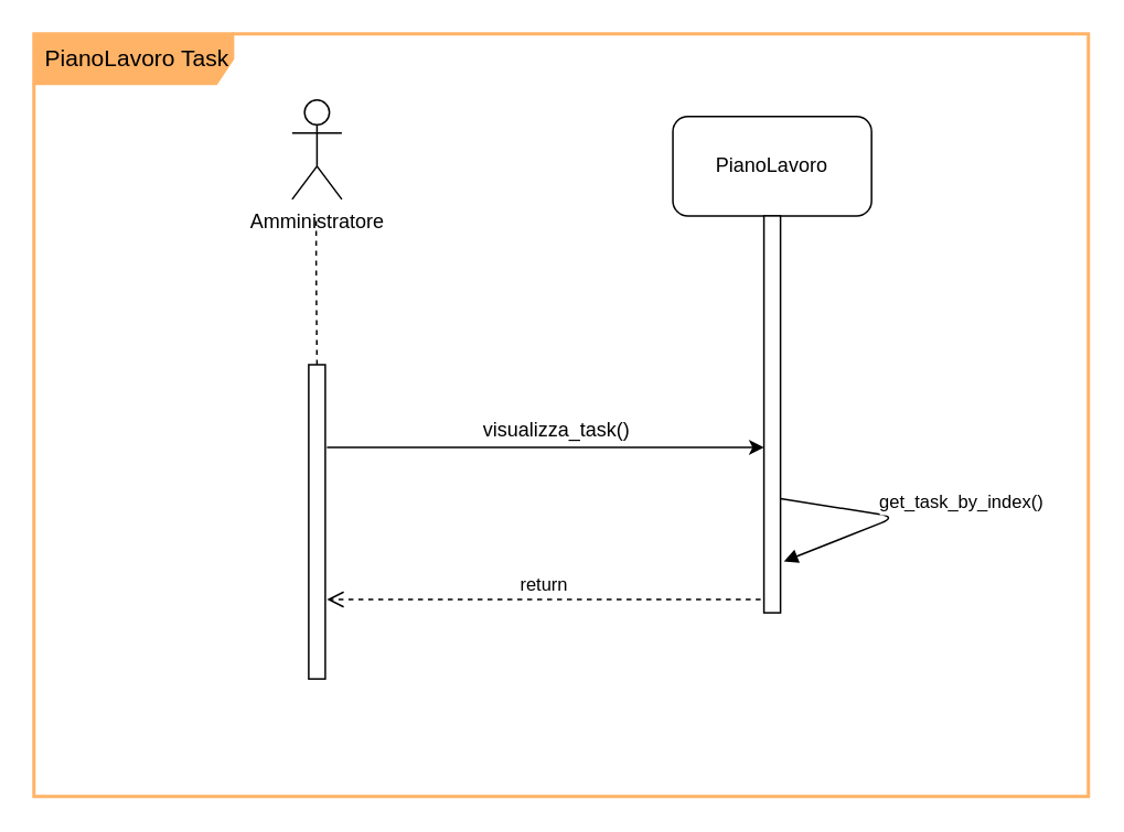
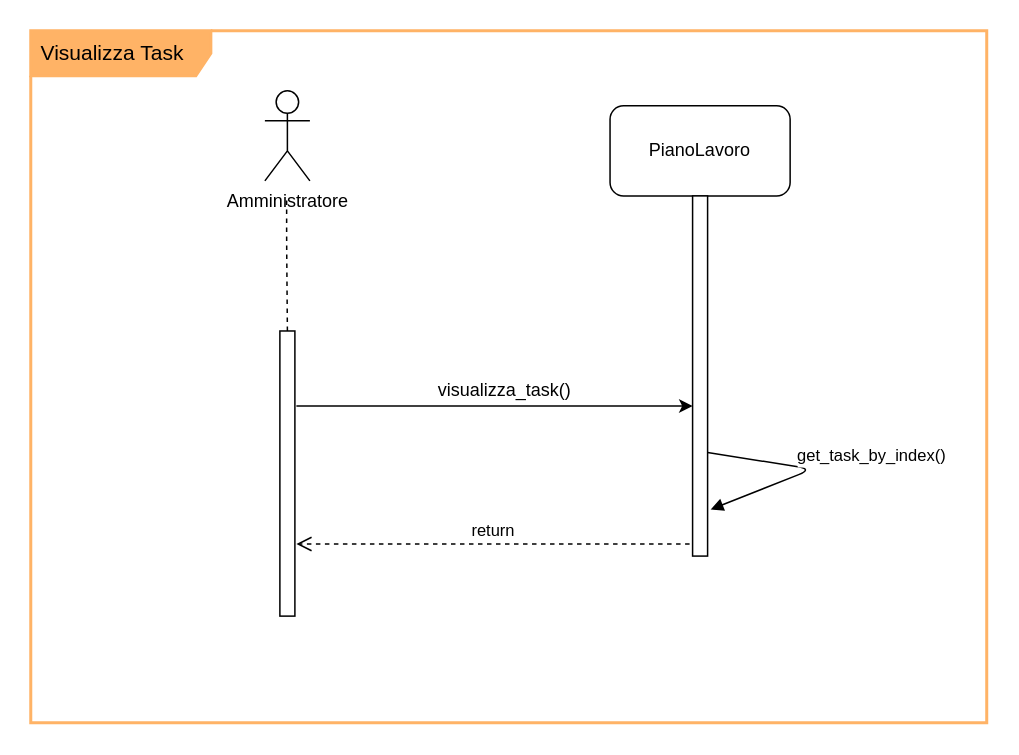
- <mxCell id="11" value="&lt;font style=&quot;font-size: 14px&quot;&gt;PianoLavoro Task&lt;/font&gt;" style="shape=umlFrame;whiteSpace=wrap;html=1;width=120;height=30;boundedLbl=1;verticalAlign=middle;align=left;spacingLeft=5;fillColor=#FFB366;strokeColor=#FFB366;strokeWidth=2;" vertex="1" parent="1"><mxGeometry x="20" y="20" width="637" height="461" as="geometry" /></mxCell>
+ <mxCell id="11" value="&lt;font style=&quot;font-size: 14px&quot;&gt;Visualizza Task&lt;/font&gt;" style="shape=umlFrame;whiteSpace=wrap;html=1;width=120;height=30;boundedLbl=1;verticalAlign=middle;align=left;spacingLeft=5;fillColor=#FFB366;strokeColor=#FFB366;strokeWidth=2;" vertex="1" parent="1"><mxGeometry x="20" y="20" width="637" height="461" as="geometry" /></mxCell>
